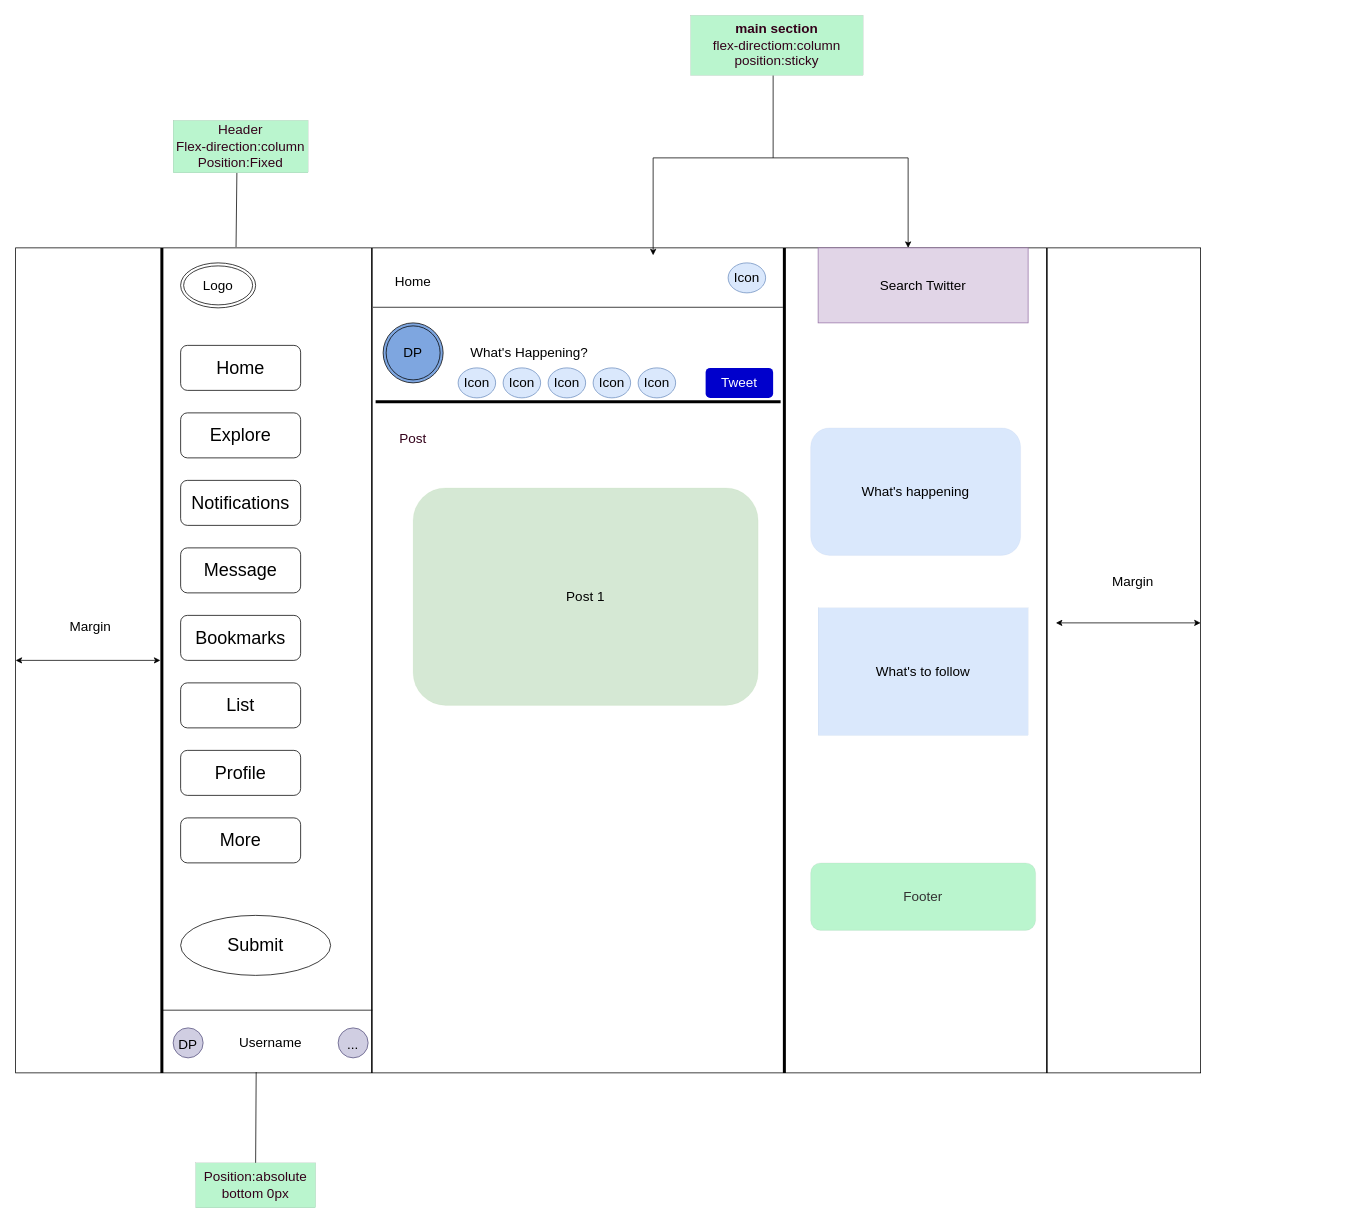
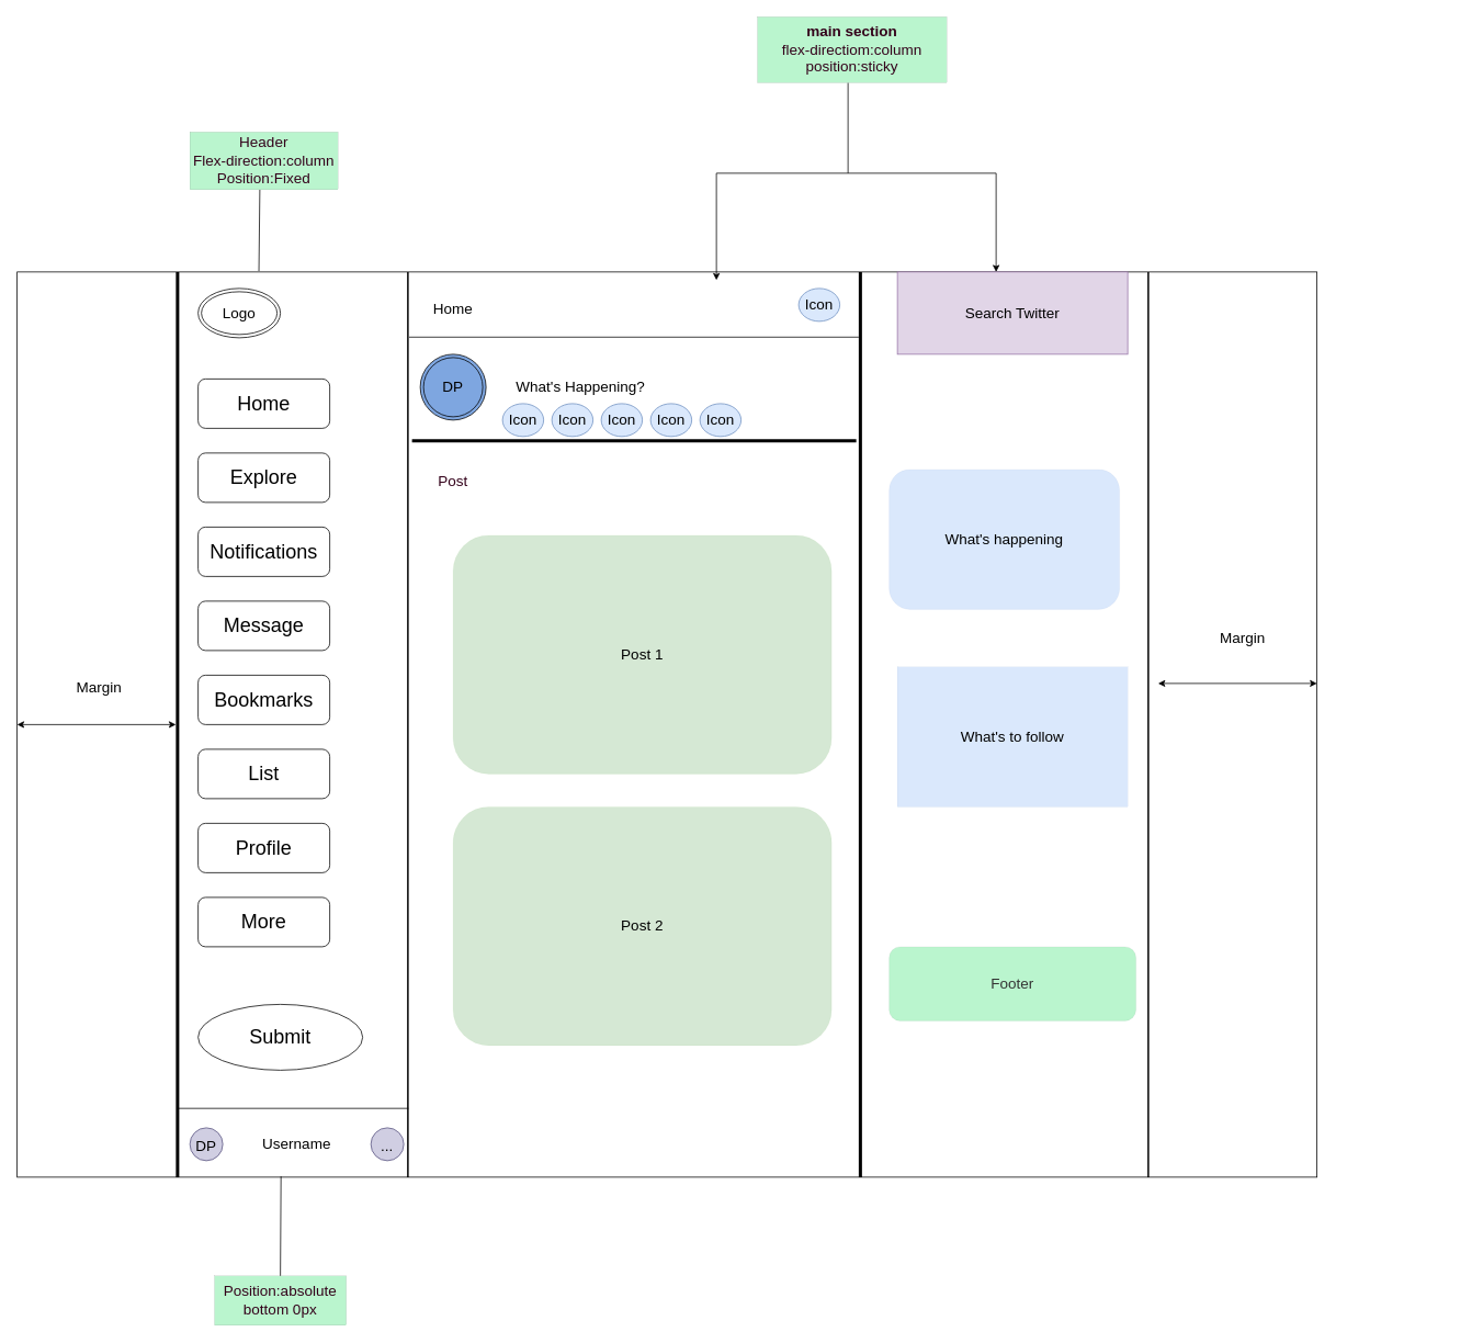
- <mxCell id="38" value="&lt;font color=&quot;#ffffff&quot;&gt;Tweet&lt;/font&gt;" style="rounded=1;whiteSpace=wrap;html=1;fillStyle=auto;fontSize=18;fillColor=#0000CC;gradientColor=none;strokeColor=none;perimeterSpacing=8;strokeWidth=9;" vertex="1" parent="1"><mxGeometry x="940" y="490" width="90" height="40" as="geometry" /></mxCell>
+ <mxCell id="41" value="Post 2" style="rounded=1;whiteSpace=wrap;html=1;fillStyle=auto;fontSize=18;strokeColor=#82b366;strokeWidth=0;fillColor=#d5e8d4;" vertex="1" parent="1"><mxGeometry x="550" y="980" width="460" height="290" as="geometry" /></mxCell>
